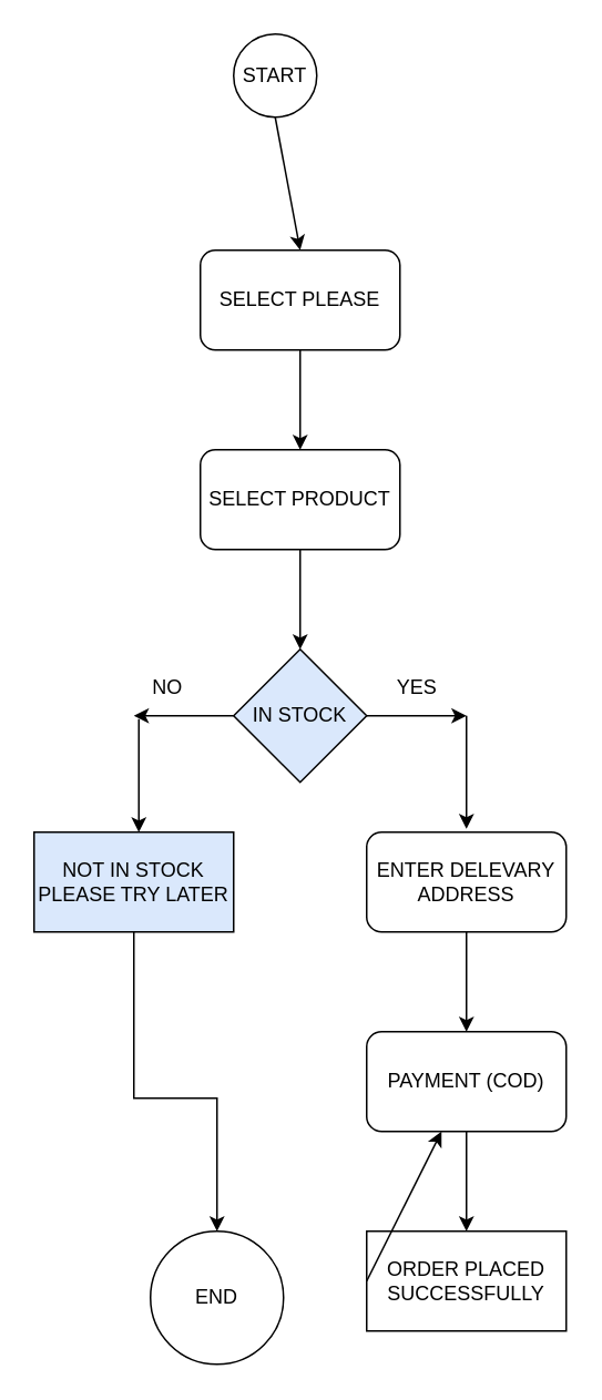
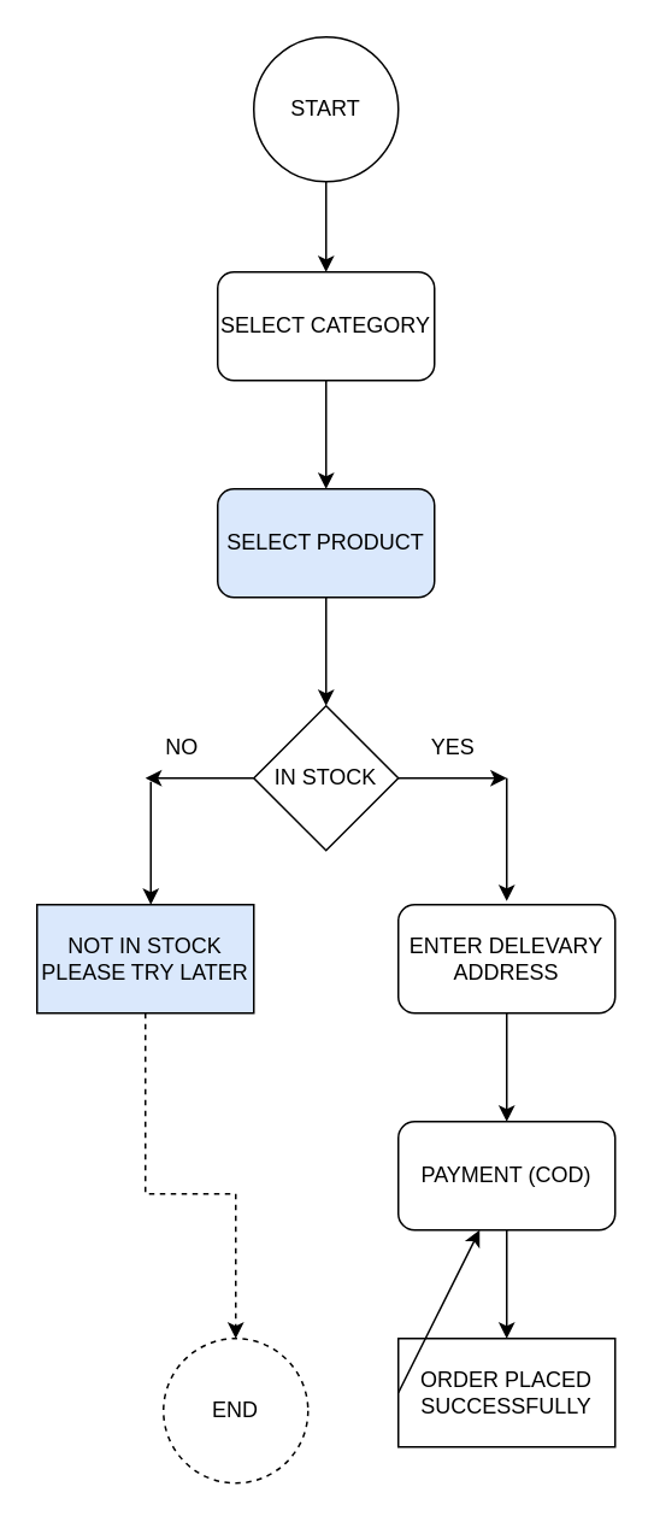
- <mxCell id="2" value="START" style="ellipse;whiteSpace=wrap;html=1;aspect=fixed;" vertex="1" parent="1"><mxGeometry x="140" y="20" width="50" height="50" as="geometry" /></mxCell>
+ <mxCell id="2" value="START" style="ellipse;whiteSpace=wrap;html=1;aspect=fixed;" vertex="1" parent="1"><mxGeometry x="140" y="20" width="80" height="80" as="geometry" /></mxCell>
- <mxCell id="4" value="SELECT PLEASE" style="rounded=1;whiteSpace=wrap;html=1;" vertex="1" parent="1"><mxGeometry x="120" y="150" width="120" height="60" as="geometry" /></mxCell>
+ <mxCell id="4" value="SELECT CATEGORY" style="rounded=1;whiteSpace=wrap;html=1;" vertex="1" parent="1"><mxGeometry x="120" y="150" width="120" height="60" as="geometry" /></mxCell>
- <mxCell id="6" value="SELECT PRODUCT" style="rounded=1;whiteSpace=wrap;html=1;" vertex="1" parent="1"><mxGeometry x="120" y="270" width="120" height="60" as="geometry" /></mxCell>
+ <mxCell id="6" value="SELECT PRODUCT" style="rounded=1;whiteSpace=wrap;html=1;fillColor=#dae8fc;" vertex="1" parent="1"><mxGeometry x="120" y="270" width="120" height="60" as="geometry" /></mxCell>
- <mxCell id="8" value="IN STOCK" style="rhombus;whiteSpace=wrap;html=1;fillColor=#dae8fc;" vertex="1" parent="1"><mxGeometry x="140" y="390" width="80" height="80" as="geometry" /></mxCell>
+ <mxCell id="8" value="IN STOCK" style="rhombus;whiteSpace=wrap;html=1;" vertex="1" parent="1"><mxGeometry x="140" y="390" width="80" height="80" as="geometry" /></mxCell>
- <mxCell id="22" value="" style="endArrow=classic;html=1;rounded=0;exitX=0.5;exitY=1;exitDx=0;exitDy=0;entryX=0.5;entryY=0;entryDx=0;entryDy=0;" edge="1" parent="1" source="15" target="21"><mxGeometry width="50" height="50" relative="1" as="geometry"><mxPoint x="140" y="700" as="sourcePoint" /><mxPoint x="80" y="680" as="targetPoint" /><Array as="points"><mxPoint x="80" y="660" /><mxPoint x="130" y="660" /></Array></mxGeometry></mxCell>
+ <mxCell id="22" value="" style="endArrow=classic;html=1;rounded=0;exitX=0.5;exitY=1;exitDx=0;exitDy=0;entryX=0.5;entryY=0;entryDx=0;entryDy=0;dashed=1;" edge="1" parent="1" source="15" target="21"><mxGeometry width="50" height="50" relative="1" as="geometry"><mxPoint x="140" y="700" as="sourcePoint" /><mxPoint x="80" y="680" as="targetPoint" /><Array as="points"><mxPoint x="80" y="660" /><mxPoint x="130" y="660" /></Array></mxGeometry></mxCell>
- <mxCell id="21" value="END" style="ellipse;whiteSpace=wrap;html=1;aspect=fixed;" vertex="1" parent="1"><mxGeometry x="90" y="740" width="80" height="80" as="geometry" /></mxCell>
+ <mxCell id="21" value="END" style="ellipse;whiteSpace=wrap;html=1;aspect=fixed;dashed=1;" vertex="1" parent="1"><mxGeometry x="90" y="740" width="80" height="80" as="geometry" /></mxCell>
